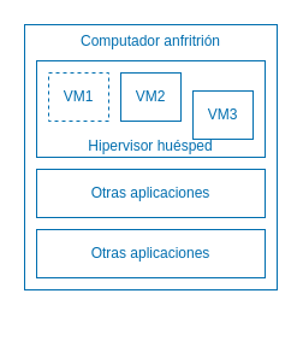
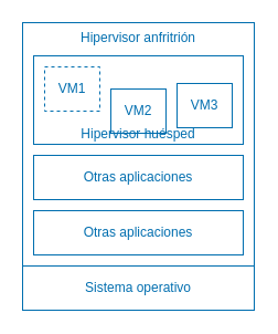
- <mxCell id="2" value="Computador anfritrión" style="rounded=0;whiteSpace=wrap;html=1;fillColor=none;fontColor=light-dark(#006EAF,#006EAF);strokeColor=light-dark(#006EAF,#006EAF);verticalAlign=top;" parent="1" vertex="1"><mxGeometry x="20" y="20" width="210" height="220" as="geometry" /></mxCell>
+ <mxCell id="2" value="Hipervisor anfritrión" style="rounded=0;whiteSpace=wrap;html=1;fillColor=none;fontColor=light-dark(#006EAF,#006EAF);strokeColor=light-dark(#006EAF,#006EAF);verticalAlign=top;" parent="1" vertex="1"><mxGeometry x="20" y="20" width="210" height="220" as="geometry" /></mxCell>
- <mxCell id="6" value="VM2" style="rounded=0;whiteSpace=wrap;html=1;fillColor=none;fontColor=light-dark(#006EAF,#006EAF);strokeColor=light-dark(#006EAF,#006EAF);" parent="4" vertex="1"><mxGeometry x="70" y="10" width="50" height="40" as="geometry" /></mxCell>
+ <mxCell id="6" value="VM2" style="rounded=0;whiteSpace=wrap;html=1;fillColor=none;fontColor=light-dark(#006EAF,#006EAF);strokeColor=light-dark(#006EAF,#006EAF);" parent="4" vertex="1"><mxGeometry x="70" y="30" width="50" height="40" as="geometry" /></mxCell>
+ <mxCell id="3" value="Sistema operativo" style="rounded=0;whiteSpace=wrap;html=1;fillColor=none;fontColor=light-dark(#006EAF,#006EAF);strokeColor=light-dark(#006EAF,#006EAF);" parent="1" vertex="1"><mxGeometry x="20" y="240" width="210" height="40" as="geometry" /></mxCell>
